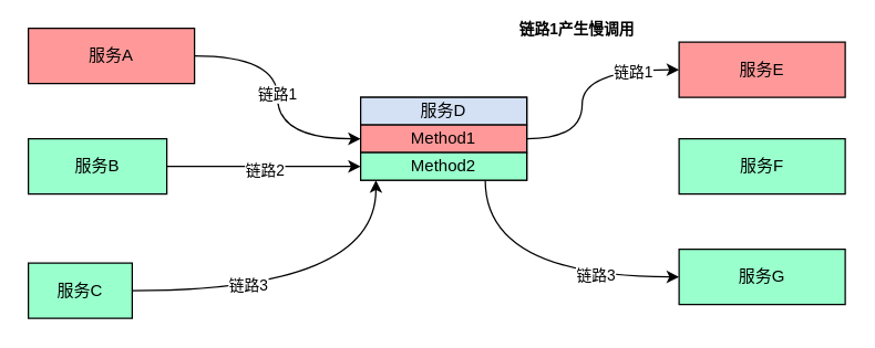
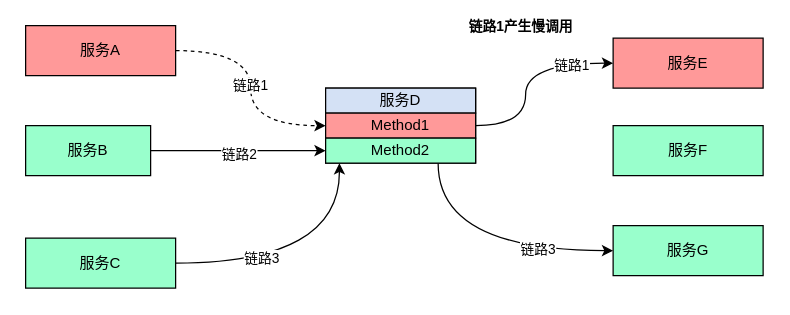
- <mxCell id="2" style="edgeStyle=orthogonalEdgeStyle;rounded=0;orthogonalLoop=1;jettySize=auto;html=1;exitX=1;exitY=0.5;exitDx=0;exitDy=0;curved=1;entryX=0;entryY=0.5;entryDx=0;entryDy=0;" edge="1" parent="1" source="4" target="16"><mxGeometry relative="1" as="geometry"><mxPoint x="250" y="100" as="targetPoint" /></mxGeometry></mxCell>
+ <mxCell id="2" style="edgeStyle=orthogonalEdgeStyle;rounded=0;orthogonalLoop=1;jettySize=auto;html=1;exitX=1;exitY=0.5;exitDx=0;exitDy=0;curved=1;entryX=0;entryY=0.5;entryDx=0;entryDy=0;dashed=1;" edge="1" parent="1" source="4" target="16"><mxGeometry relative="1" as="geometry"><mxPoint x="250" y="100" as="targetPoint" /></mxGeometry></mxCell>
- <mxCell id="10" value="服务C" style="rounded=0;whiteSpace=wrap;html=1;fillColor=#99FFCC;" vertex="1" parent="1"><mxGeometry x="20" y="190" width="75" height="40" as="geometry" /></mxCell>
+ <mxCell id="10" value="服务C" style="rounded=0;whiteSpace=wrap;html=1;fillColor=#99FFCC;" vertex="1" parent="1"><mxGeometry x="20" y="190" width="120" height="40" as="geometry" /></mxCell>
